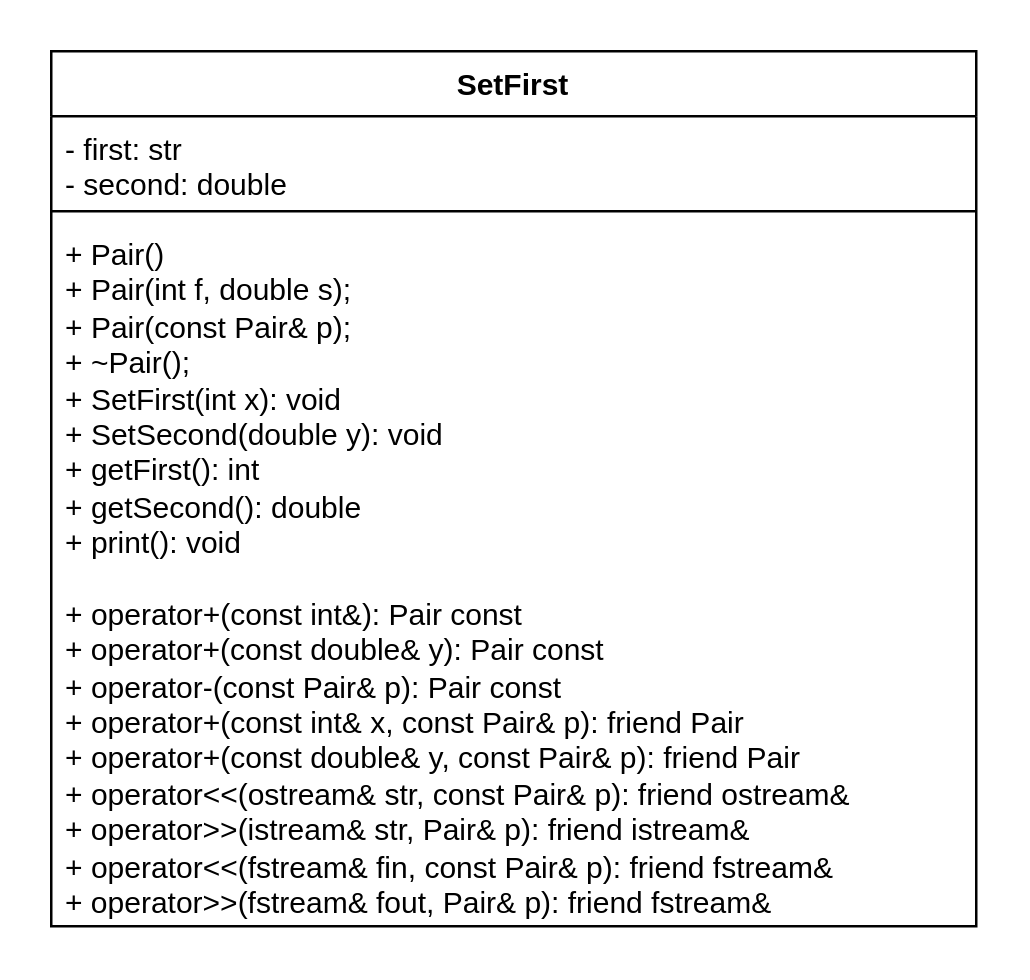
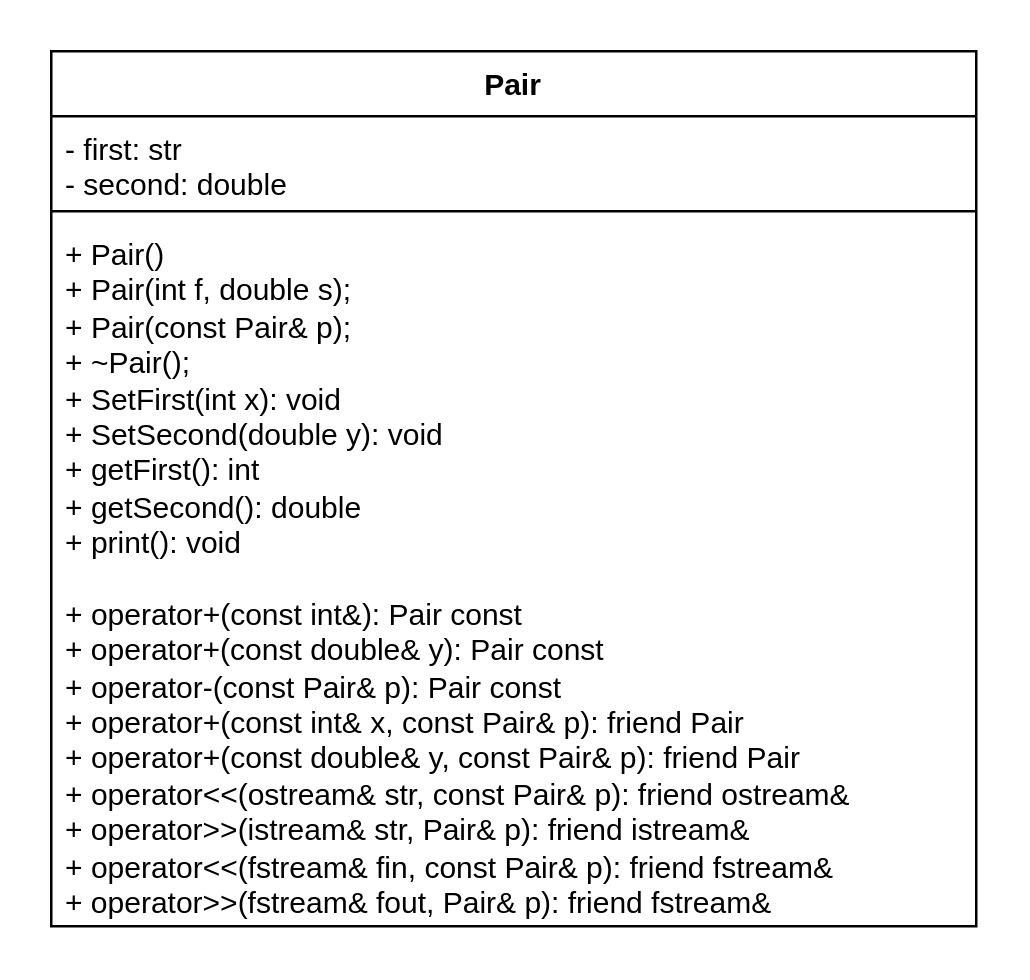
- <mxCell id="2" value="SetFirst" style="swimlane;fontStyle=1;align=center;verticalAlign=top;childLayout=stackLayout;horizontal=1;startSize=26;horizontalStack=0;resizeParent=1;resizeParentMax=0;resizeLast=0;collapsible=1;marginBottom=0;whiteSpace=wrap;html=1;" parent="1" vertex="1"><mxGeometry x="20" y="20" width="370" height="350" as="geometry" /></mxCell>
+ <mxCell id="2" value="Pair" style="swimlane;fontStyle=1;align=center;verticalAlign=top;childLayout=stackLayout;horizontal=1;startSize=26;horizontalStack=0;resizeParent=1;resizeParentMax=0;resizeLast=0;collapsible=1;marginBottom=0;whiteSpace=wrap;html=1;" parent="1" vertex="1"><mxGeometry x="20" y="20" width="370" height="350" as="geometry" /></mxCell>
